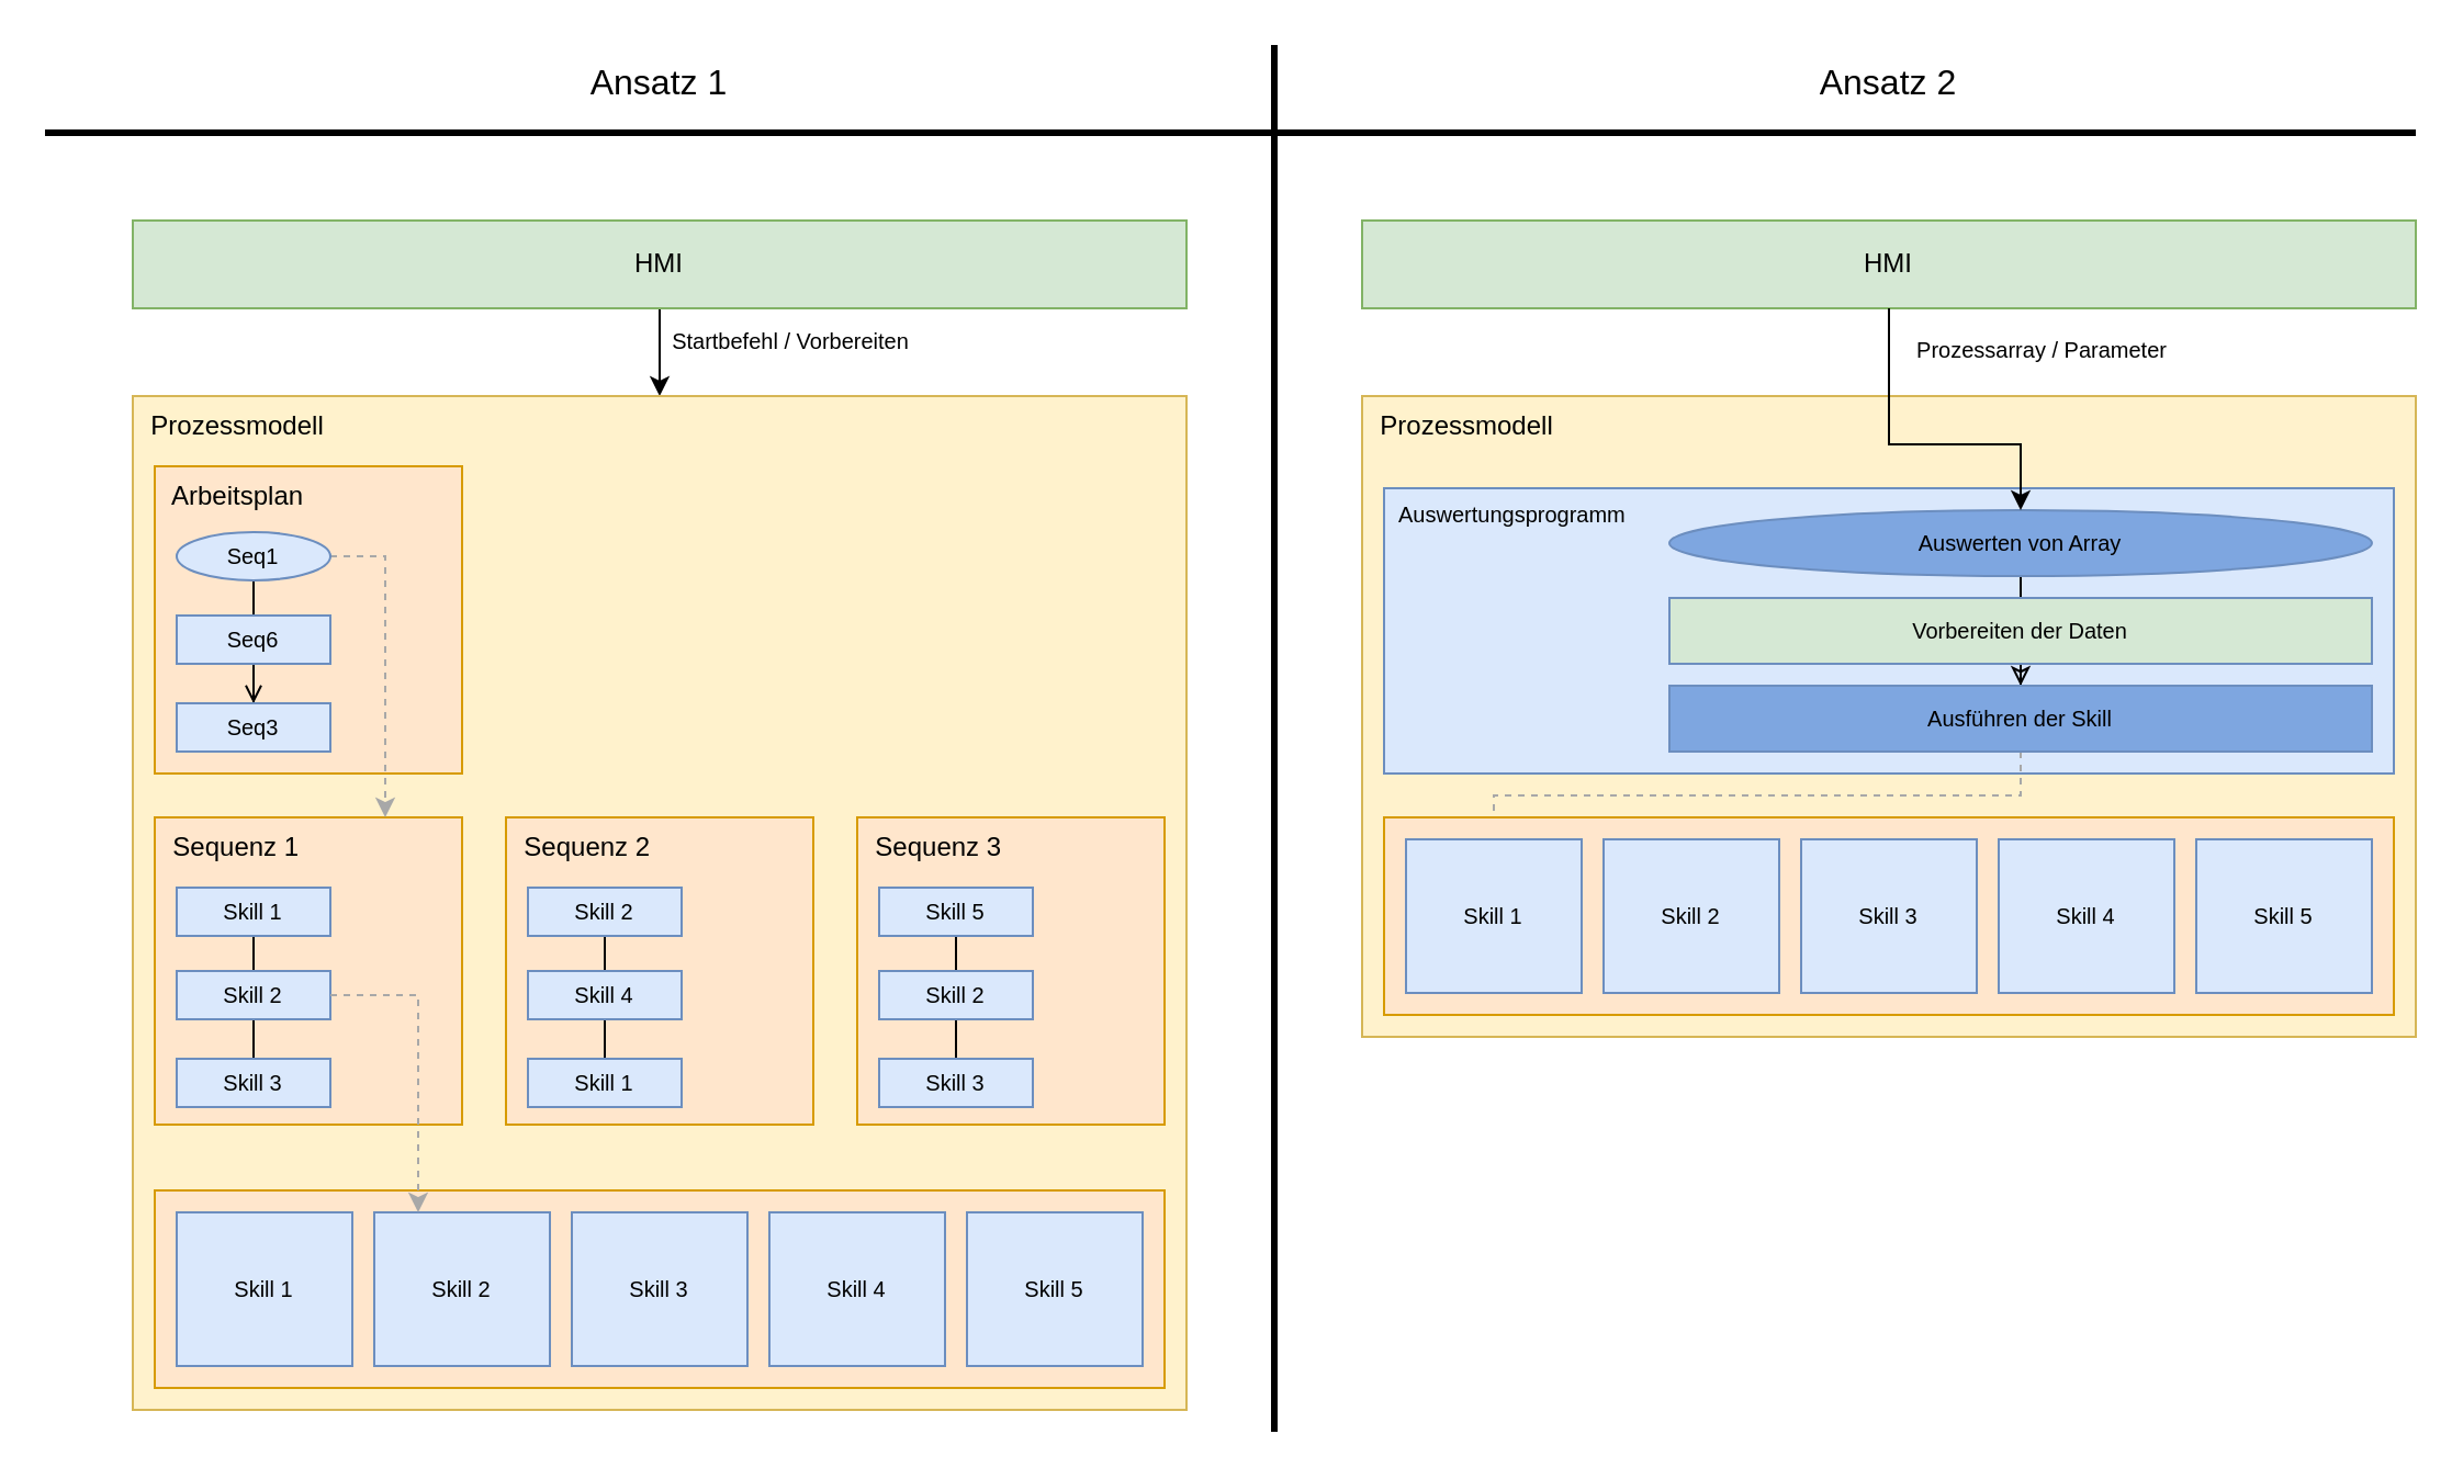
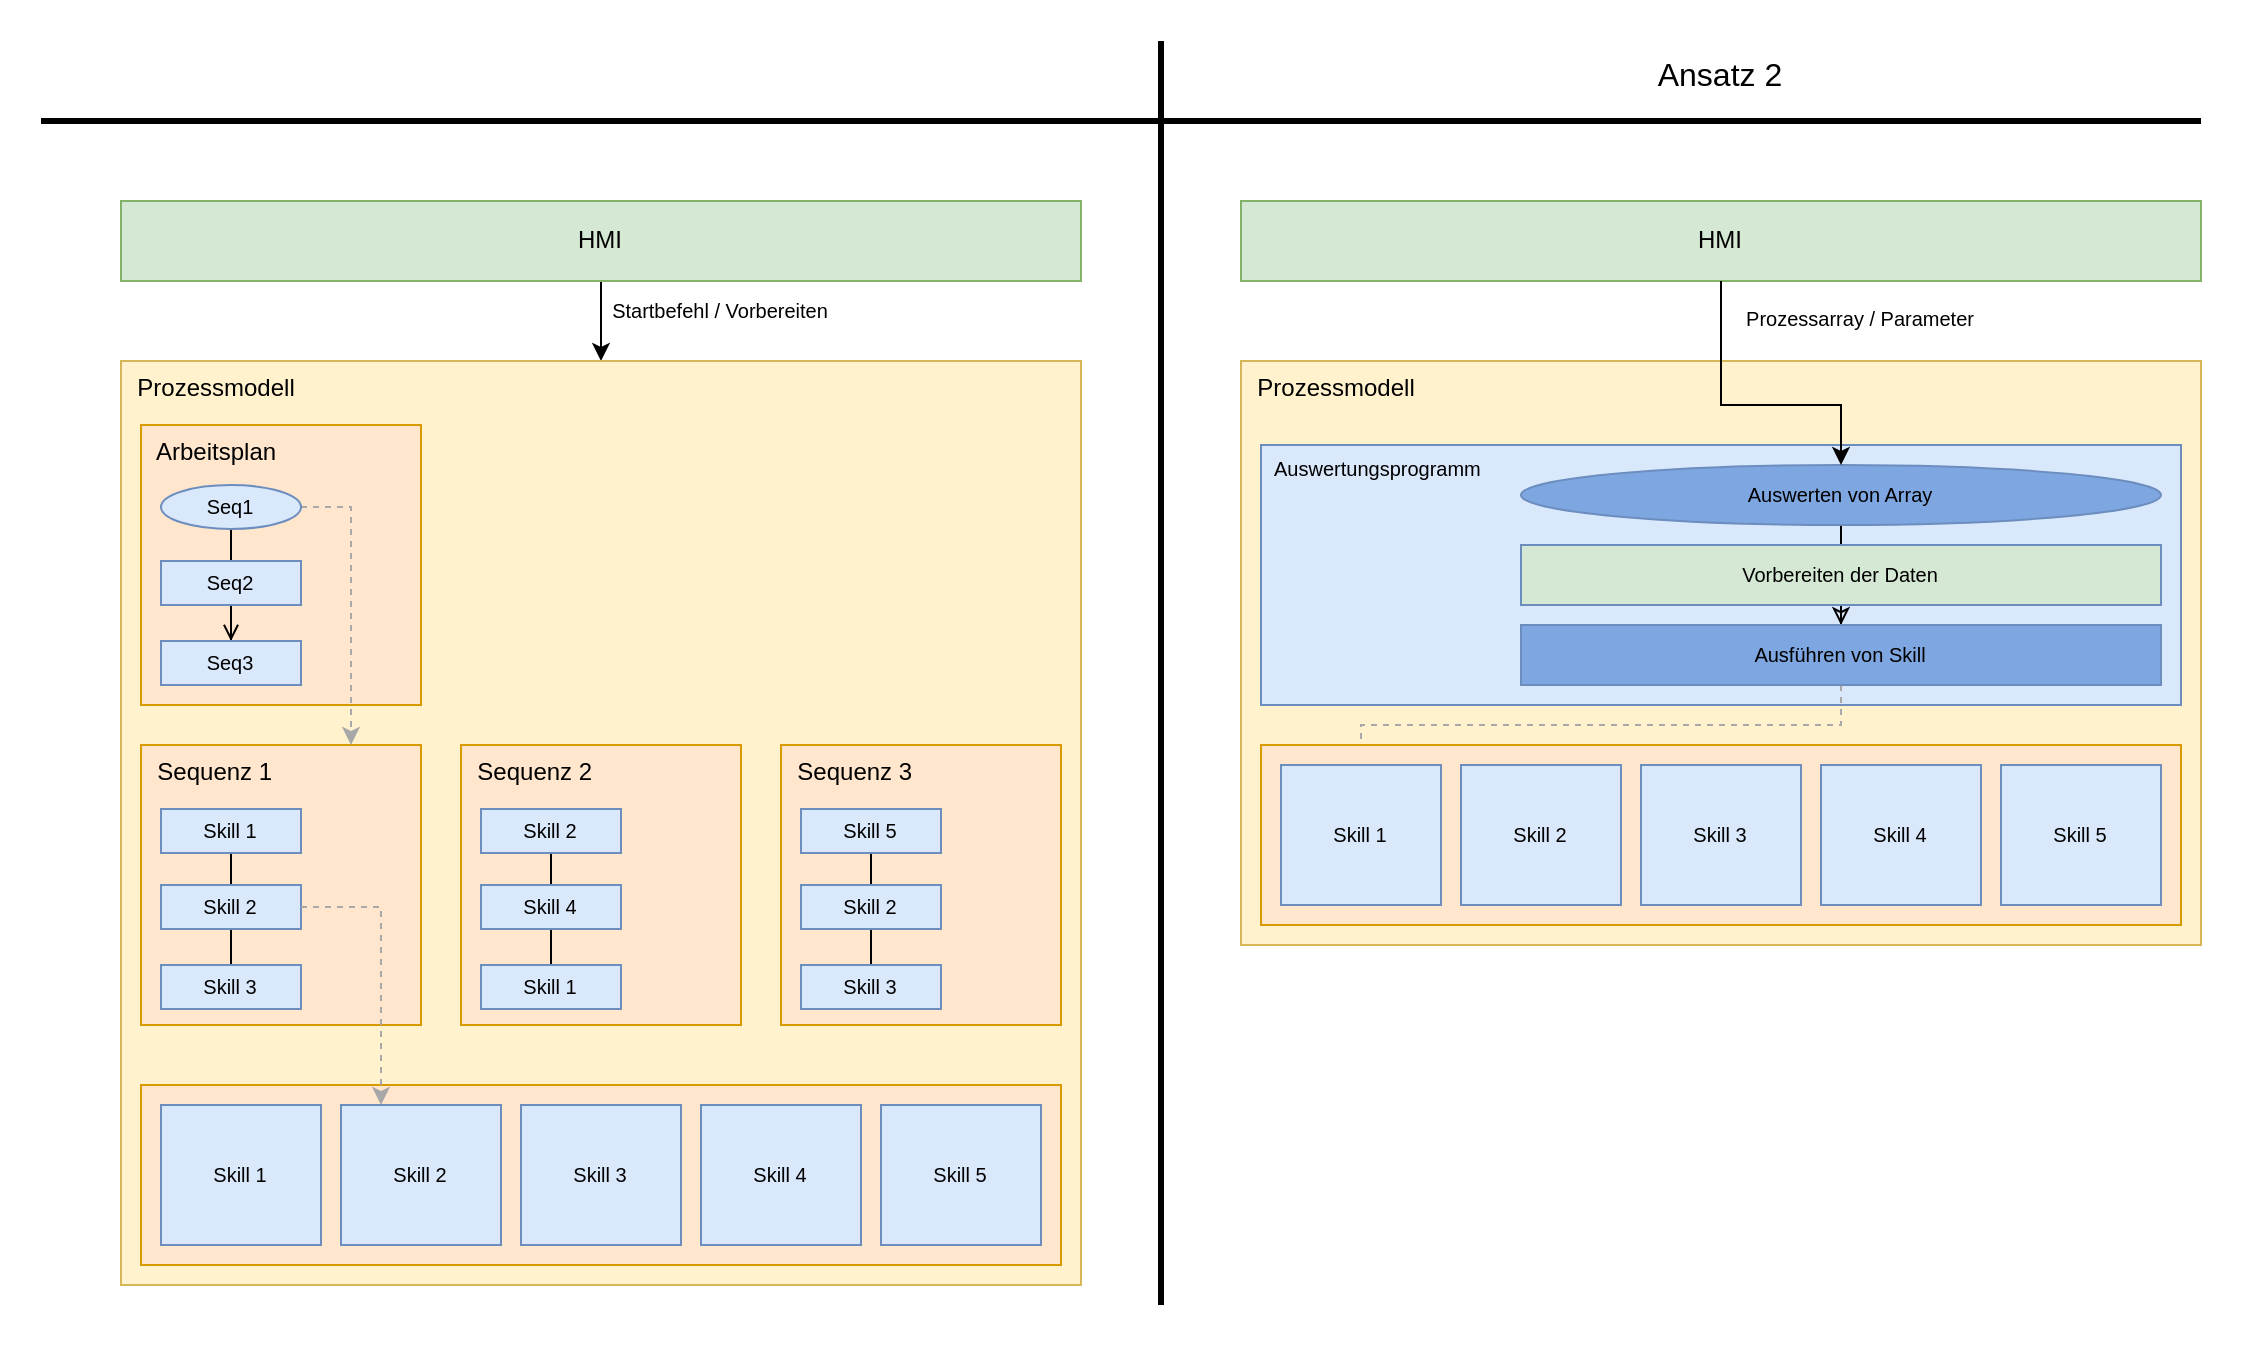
- <mxCell id="57" value="Ansatz 1" style="text;html=1;align=center;verticalAlign=middle;whiteSpace=wrap;rounded=0;fontSize=16;" vertex="1" parent="1"><mxGeometry x="260" y="22" width="80" height="30" as="geometry" /></mxCell>
- <mxCell id="32" value="Seq6" style="rounded=0;whiteSpace=wrap;html=1;fillColor=#dae8fc;strokeColor=#6c8ebf;fontSize=10;" vertex="1" parent="1"><mxGeometry x="80" y="280" width="70" height="22" as="geometry" /></mxCell>
+ <mxCell id="32" value="Seq2" style="rounded=0;whiteSpace=wrap;html=1;fillColor=#dae8fc;strokeColor=#6c8ebf;fontSize=10;" vertex="1" parent="1"><mxGeometry x="80" y="280" width="70" height="22" as="geometry" /></mxCell>
- <mxCell id="48" value="Ausführen der Skill" style="rounded=0;whiteSpace=wrap;html=1;fillColor=#7EA6E0;strokeColor=#6c8ebf;fontSize=10;align=center;verticalAlign=middle;" vertex="1" parent="1"><mxGeometry x="760" y="312" width="320" height="30" as="geometry" /></mxCell>
+ <mxCell id="48" value="Ausführen von Skill" style="rounded=0;whiteSpace=wrap;html=1;fillColor=#7EA6E0;strokeColor=#6c8ebf;fontSize=10;align=center;verticalAlign=middle;" vertex="1" parent="1"><mxGeometry x="760" y="312" width="320" height="30" as="geometry" /></mxCell>
